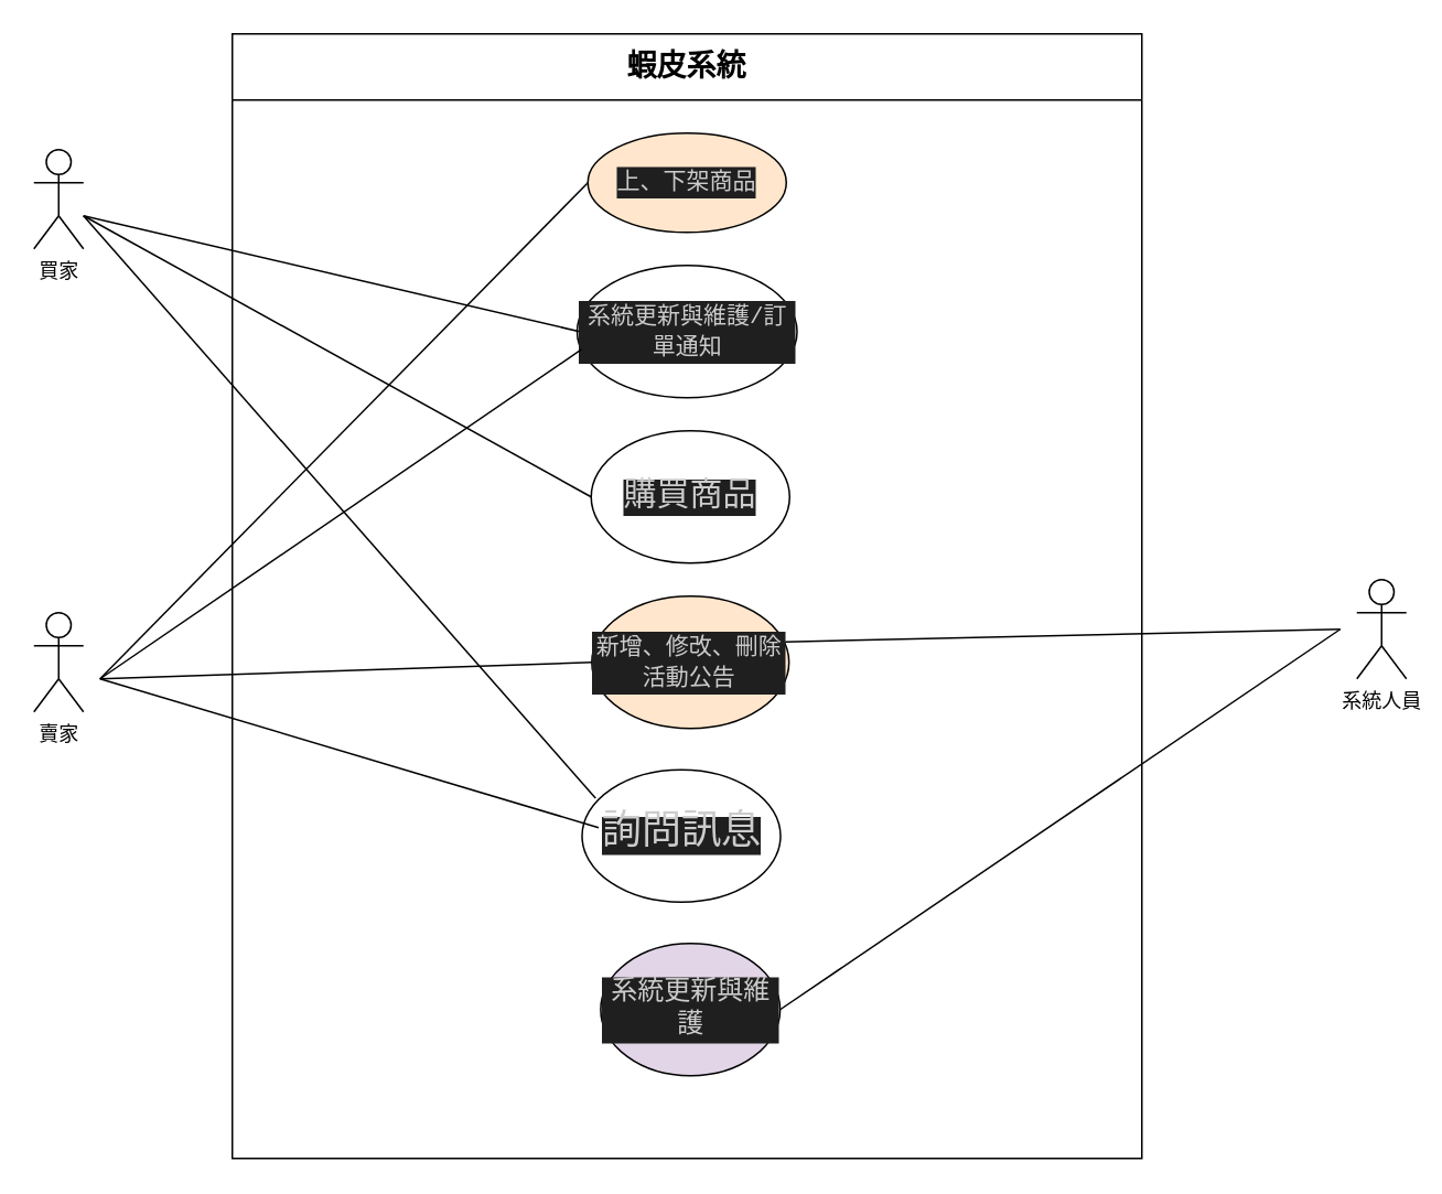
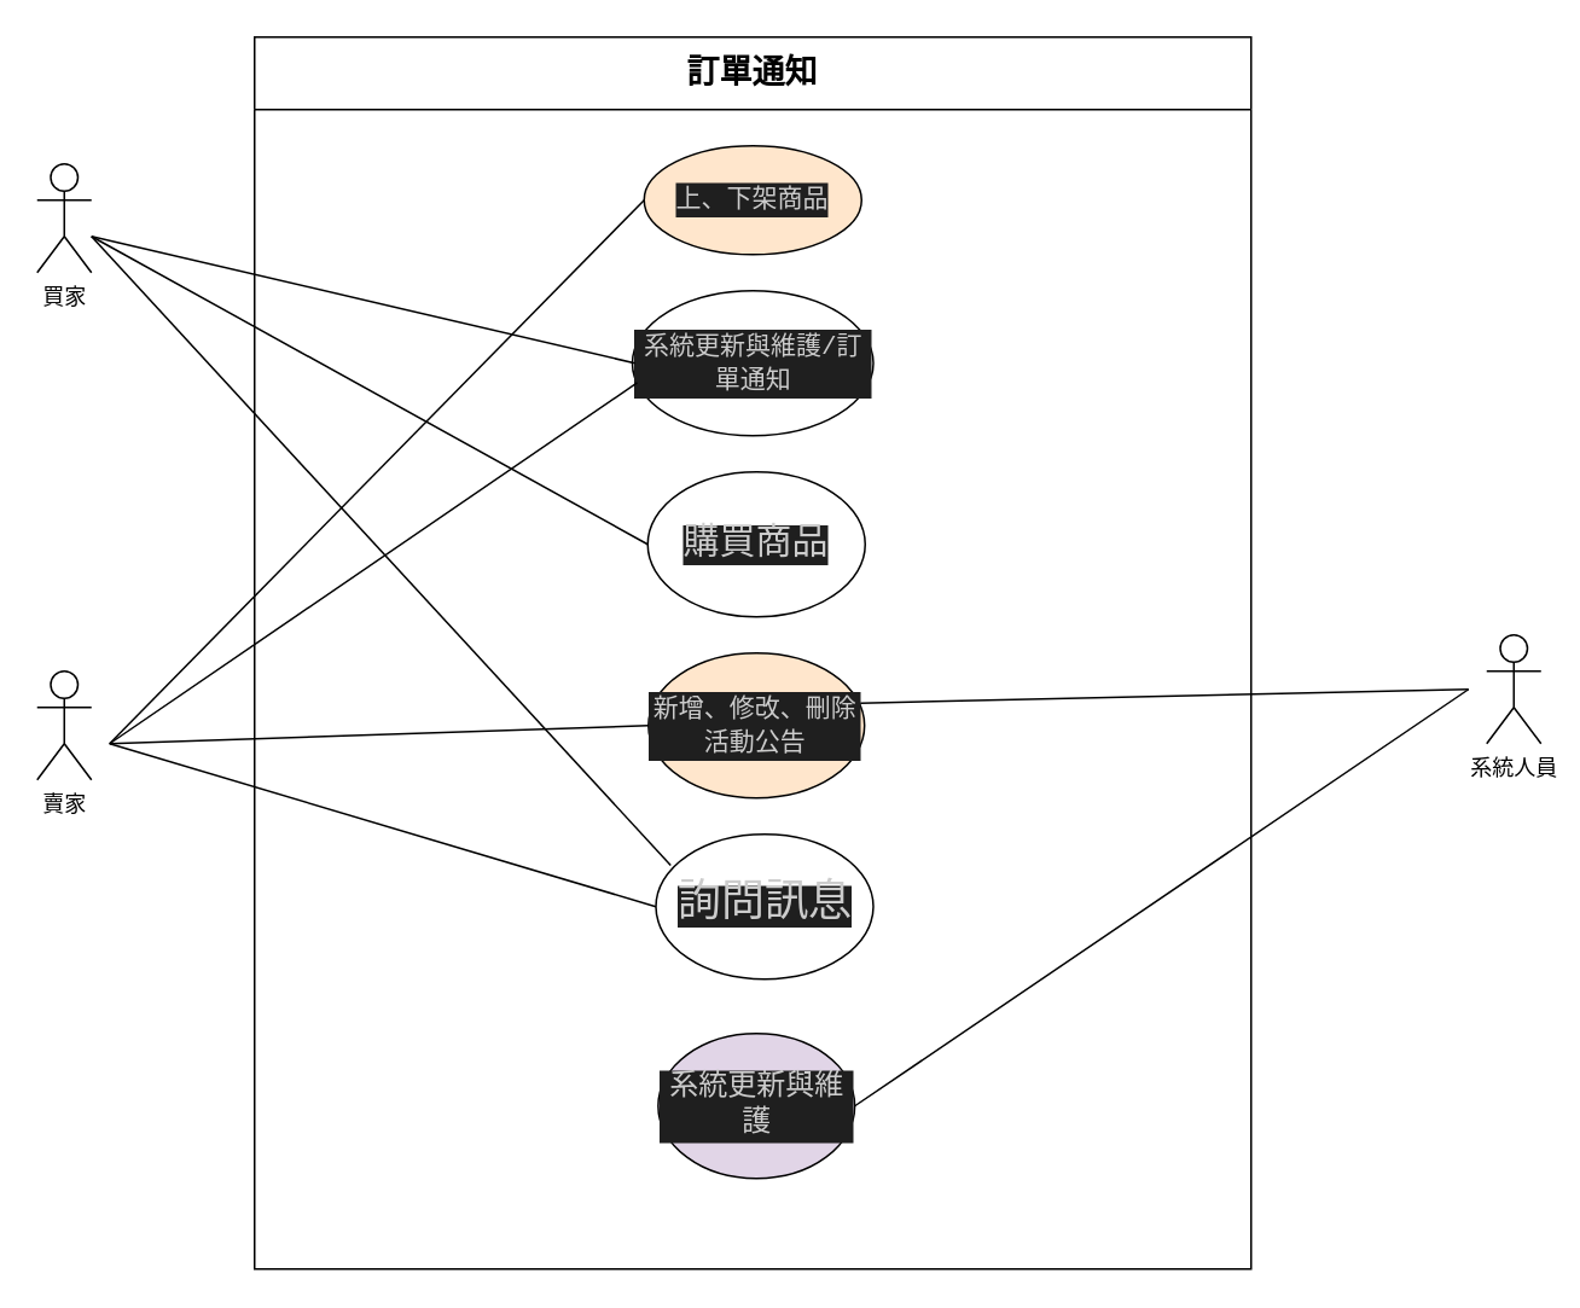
- <mxCell id="2" value="&lt;font style=&quot;font-size: 18px;&quot;&gt;蝦皮系統&lt;/font&gt;" style="swimlane;whiteSpace=wrap;html=1;startSize=40;" parent="1" vertex="1"><mxGeometry x="140" y="20" width="550" height="680" as="geometry" /></mxCell>
+ <mxCell id="2" value="&lt;font style=&quot;font-size: 18px;&quot;&gt;訂單通知&lt;/font&gt;" style="swimlane;whiteSpace=wrap;html=1;startSize=40;" parent="1" vertex="1"><mxGeometry x="140" y="20" width="550" height="680" as="geometry" /></mxCell>
- <mxCell id="7" value="&lt;div style=&quot;color: rgb(204, 204, 204); background-color: rgb(31, 31, 31); font-family: Consolas, &amp;quot;Courier New&amp;quot;, monospace; line-height: 19px;&quot;&gt;&lt;font style=&quot;font-size: 24px;&quot;&gt;詢問訊息&lt;/font&gt;&lt;/div&gt;" style="ellipse;whiteSpace=wrap;html=1;" parent="2" vertex="1"><mxGeometry x="211.5" y="445" width="120" height="80" as="geometry" /></mxCell>
+ <mxCell id="7" value="&lt;div style=&quot;color: rgb(204, 204, 204); background-color: rgb(31, 31, 31); font-family: Consolas, &amp;quot;Courier New&amp;quot;, monospace; line-height: 19px;&quot;&gt;&lt;font style=&quot;font-size: 24px;&quot;&gt;詢問訊息&lt;/font&gt;&lt;/div&gt;" style="ellipse;whiteSpace=wrap;html=1;" parent="2" vertex="1"><mxGeometry x="221.5" y="440" width="120" height="80" as="geometry" /></mxCell>
